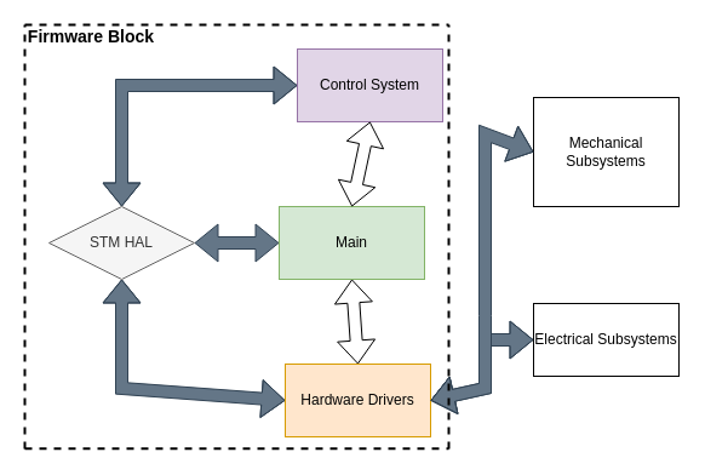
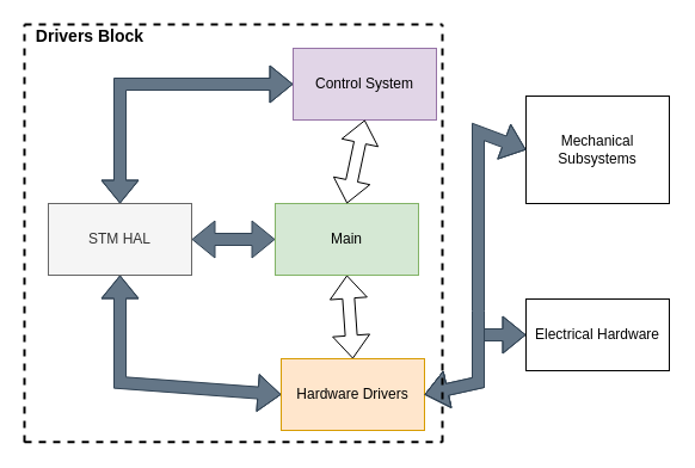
- <mxCell id="19" value="&lt;b&gt;&lt;font style=&quot;font-size: 14px;&quot;&gt;Firmware Block&lt;/font&gt;&lt;/b&gt;" style="text;html=1;strokeColor=none;fillColor=none;align=center;verticalAlign=middle;whiteSpace=wrap;rounded=0;" vertex="1" parent="1"><mxGeometry x="20" y="20" width="110" height="20" as="geometry" /></mxCell>
+ <mxCell id="19" value="&lt;b&gt;&lt;font style=&quot;font-size: 14px;&quot;&gt;Drivers Block&lt;/font&gt;&lt;/b&gt;" style="text;html=1;strokeColor=none;fillColor=none;align=center;verticalAlign=middle;whiteSpace=wrap;rounded=0;" vertex="1" parent="1"><mxGeometry x="20" y="20" width="110" height="20" as="geometry" /></mxCell>
- <mxCell id="2" value="STM HAL" style="rhombus;whiteSpace=wrap;html=1;fillColor=#f5f5f5;fontColor=#333333;strokeColor=#666666;" vertex="1" parent="1"><mxGeometry x="40" y="170" width="120" height="60" as="geometry" /></mxCell>
+ <mxCell id="2" value="STM HAL" style="rounded=0;whiteSpace=wrap;html=1;fillColor=#f5f5f5;fontColor=#333333;strokeColor=#666666;" vertex="1" parent="1"><mxGeometry x="40" y="170" width="120" height="60" as="geometry" /></mxCell>
- <mxCell id="12" value="Electrical Subsystems" style="rounded=0;whiteSpace=wrap;html=1;" vertex="1" parent="1"><mxGeometry x="440" y="250" width="120" height="60" as="geometry" /></mxCell>
+ <mxCell id="12" value="Electrical Hardware" style="rounded=0;whiteSpace=wrap;html=1;" vertex="1" parent="1"><mxGeometry x="440" y="250" width="120" height="60" as="geometry" /></mxCell>
